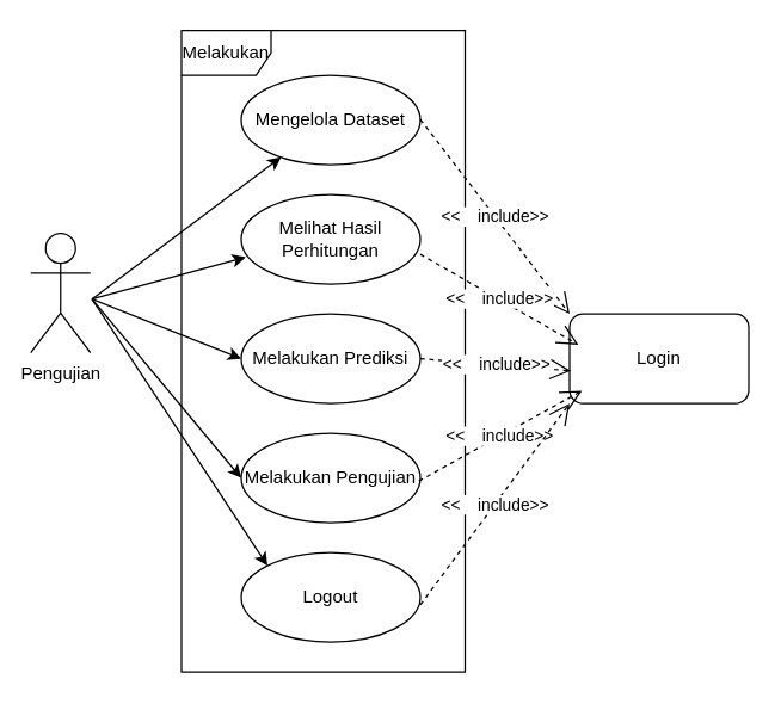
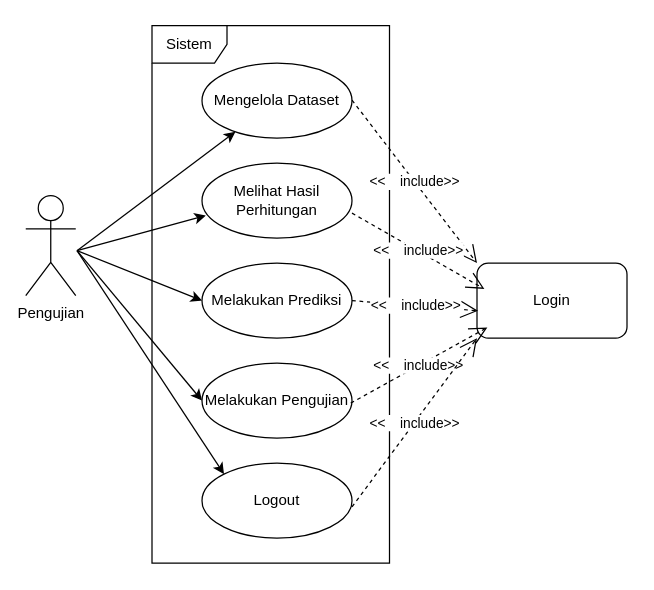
- <mxCell id="14" value="Melakukan" style="shape=umlFrame;whiteSpace=wrap;html=1;pointerEvents=0;" vertex="1" parent="1"><mxGeometry x="121" y="20" width="190" height="430" as="geometry" /></mxCell>
+ <mxCell id="14" value="Sistem" style="shape=umlFrame;whiteSpace=wrap;html=1;pointerEvents=0;" vertex="1" parent="1"><mxGeometry x="121" y="20" width="190" height="430" as="geometry" /></mxCell>
